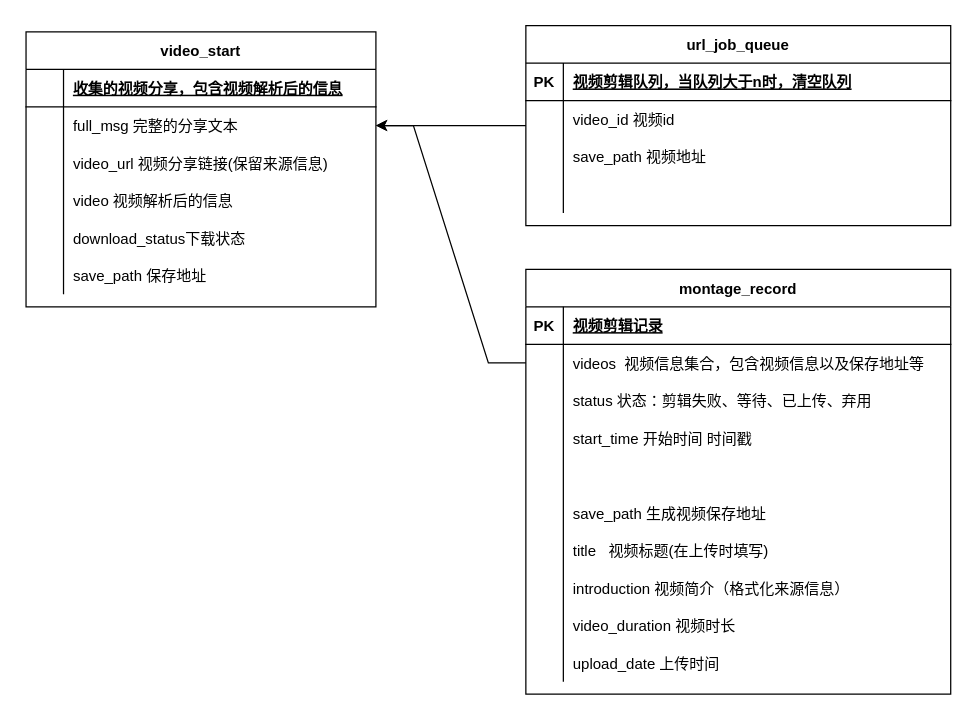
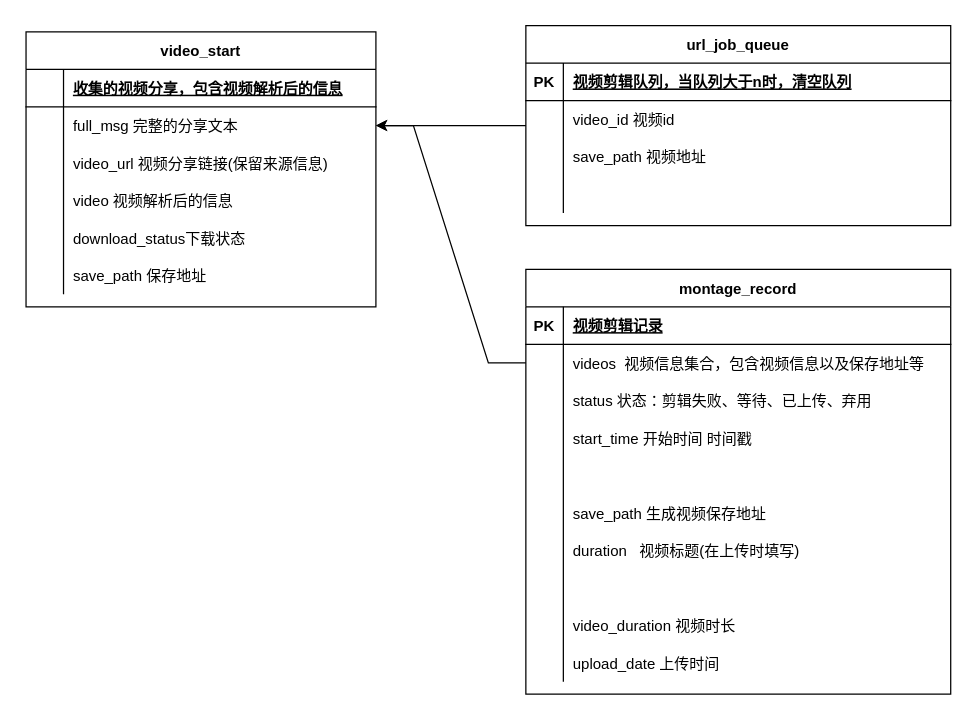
- <mxCell id="36" value="title   视频标题(在上传时填写)" style="shape=partialRectangle;overflow=hidden;connectable=0;fillColor=none;top=0;left=0;bottom=0;right=0;align=left;spacingLeft=6;" vertex="1" parent="34"><mxGeometry x="30" width="310.0" height="30" as="geometry" /></mxCell>
+ <mxCell id="36" value="duration   视频标题(在上传时填写)" style="shape=partialRectangle;overflow=hidden;connectable=0;fillColor=none;top=0;left=0;bottom=0;right=0;align=left;spacingLeft=6;" vertex="1" parent="34"><mxGeometry x="30" width="310.0" height="30" as="geometry" /></mxCell>
- <mxCell id="39" value="introduction 视频简介（格式化来源信息）" style="shape=partialRectangle;overflow=hidden;connectable=0;fillColor=none;top=0;left=0;bottom=0;right=0;align=left;spacingLeft=6;" vertex="1" parent="37"><mxGeometry x="30" width="310.0" height="30" as="geometry" /></mxCell>
